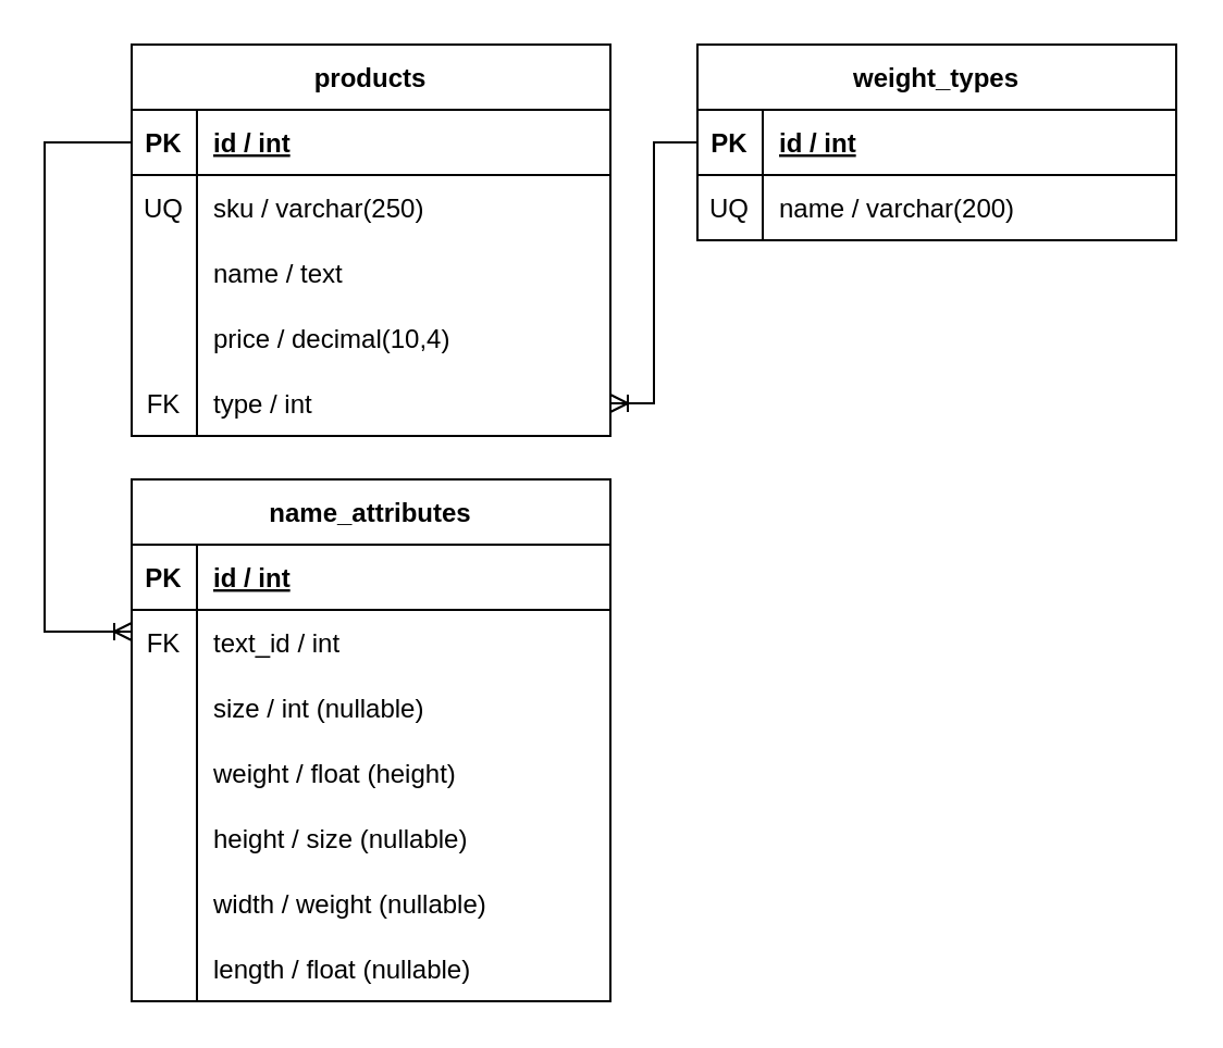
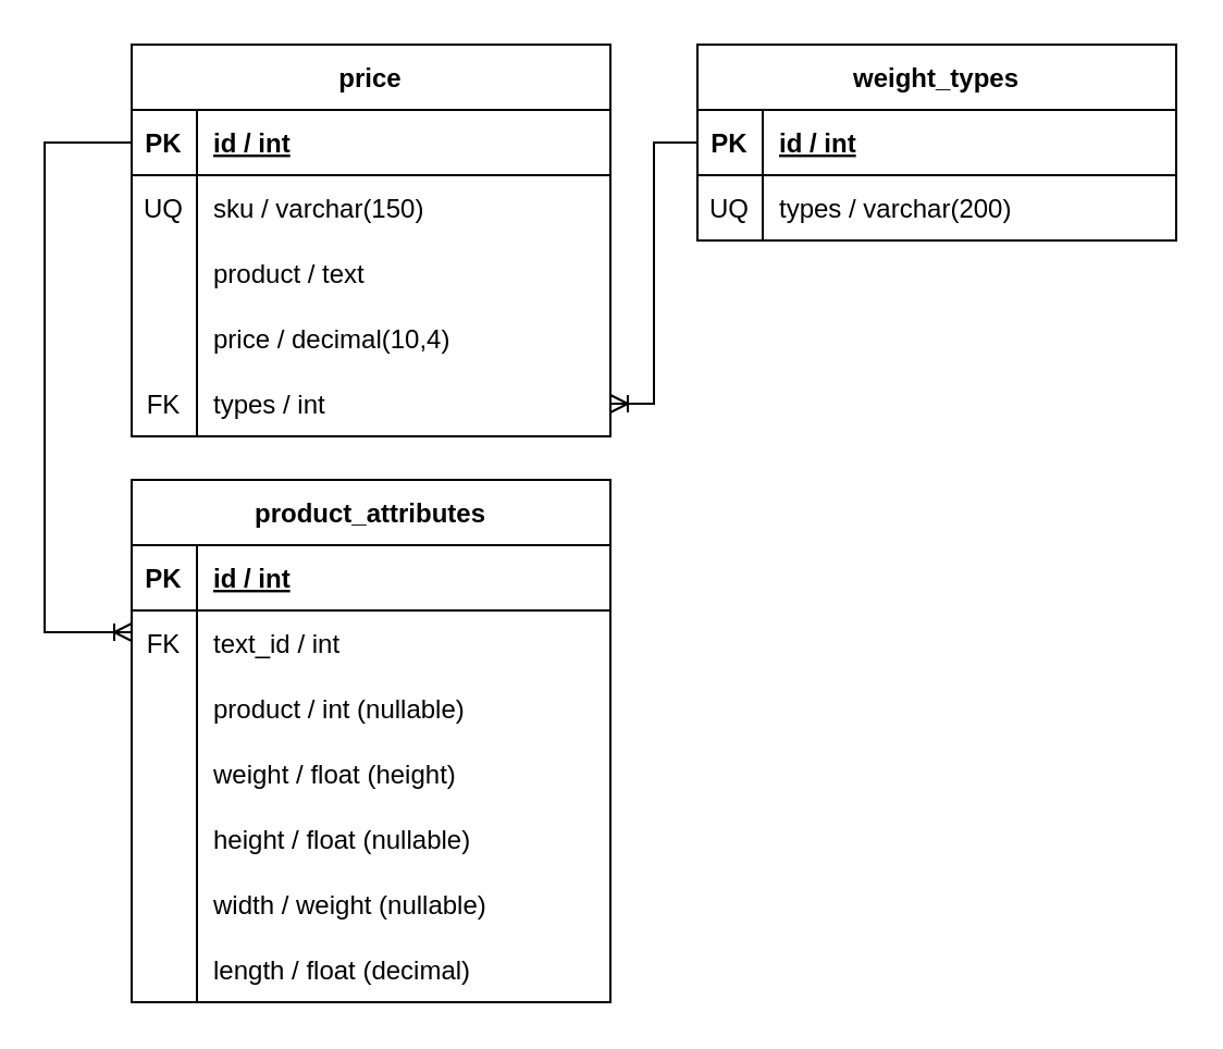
- <mxCell id="2" value="products" style="shape=table;startSize=30;container=1;collapsible=1;childLayout=tableLayout;fixedRows=1;rowLines=0;fontStyle=1;align=center;resizeLast=1;" vertex="1" parent="1"><mxGeometry x="60" y="20" width="220" height="180" as="geometry" /></mxCell>
+ <mxCell id="2" value="price" style="shape=table;startSize=30;container=1;collapsible=1;childLayout=tableLayout;fixedRows=1;rowLines=0;fontStyle=1;align=center;resizeLast=1;" vertex="1" parent="1"><mxGeometry x="60" y="20" width="220" height="180" as="geometry" /></mxCell>
- <mxCell id="8" value="sku / varchar(250)" style="shape=partialRectangle;connectable=0;fillColor=none;top=0;left=0;bottom=0;right=0;align=left;spacingLeft=6;overflow=hidden;" vertex="1" parent="6"><mxGeometry x="30" width="190" height="30" as="geometry"><mxRectangle width="190" height="30" as="alternateBounds" /></mxGeometry></mxCell>
+ <mxCell id="8" value="sku / varchar(150)" style="shape=partialRectangle;connectable=0;fillColor=none;top=0;left=0;bottom=0;right=0;align=left;spacingLeft=6;overflow=hidden;" vertex="1" parent="6"><mxGeometry x="30" width="190" height="30" as="geometry"><mxRectangle width="190" height="30" as="alternateBounds" /></mxGeometry></mxCell>
- <mxCell id="24" value="name / varchar(200)" style="shape=partialRectangle;connectable=0;fillColor=none;top=0;left=0;bottom=0;right=0;align=left;spacingLeft=6;overflow=hidden;" vertex="1" parent="22"><mxGeometry x="30" width="190" height="30" as="geometry"><mxRectangle width="190" height="30" as="alternateBounds" /></mxGeometry></mxCell>
+ <mxCell id="24" value="types / varchar(200)" style="shape=partialRectangle;connectable=0;fillColor=none;top=0;left=0;bottom=0;right=0;align=left;spacingLeft=6;overflow=hidden;" vertex="1" parent="22"><mxGeometry x="30" width="190" height="30" as="geometry"><mxRectangle width="190" height="30" as="alternateBounds" /></mxGeometry></mxCell>
- <mxCell id="11" value="name / text" style="shape=partialRectangle;connectable=0;fillColor=none;top=0;left=0;bottom=0;right=0;align=left;spacingLeft=6;overflow=hidden;" vertex="1" parent="9"><mxGeometry x="30" width="190" height="30" as="geometry"><mxRectangle width="190" height="30" as="alternateBounds" /></mxGeometry></mxCell>
+ <mxCell id="11" value="product / text" style="shape=partialRectangle;connectable=0;fillColor=none;top=0;left=0;bottom=0;right=0;align=left;spacingLeft=6;overflow=hidden;" vertex="1" parent="9"><mxGeometry x="30" width="190" height="30" as="geometry"><mxRectangle width="190" height="30" as="alternateBounds" /></mxGeometry></mxCell>
- <mxCell id="17" value="type / int" style="shape=partialRectangle;connectable=0;fillColor=none;top=0;left=0;bottom=0;right=0;align=left;spacingLeft=6;overflow=hidden;" vertex="1" parent="15"><mxGeometry x="30" width="190" height="30" as="geometry"><mxRectangle width="190" height="30" as="alternateBounds" /></mxGeometry></mxCell>
+ <mxCell id="17" value="types / int" style="shape=partialRectangle;connectable=0;fillColor=none;top=0;left=0;bottom=0;right=0;align=left;spacingLeft=6;overflow=hidden;" vertex="1" parent="15"><mxGeometry x="30" width="190" height="30" as="geometry"><mxRectangle width="190" height="30" as="alternateBounds" /></mxGeometry></mxCell>
- <mxCell id="25" value="name_attributes" style="shape=table;startSize=30;container=1;collapsible=1;childLayout=tableLayout;fixedRows=1;rowLines=0;fontStyle=1;align=center;resizeLast=1;" vertex="1" parent="1"><mxGeometry x="60" y="220" width="220" height="240" as="geometry" /></mxCell>
+ <mxCell id="25" value="product_attributes" style="shape=table;startSize=30;container=1;collapsible=1;childLayout=tableLayout;fixedRows=1;rowLines=0;fontStyle=1;align=center;resizeLast=1;" vertex="1" parent="1"><mxGeometry x="60" y="220" width="220" height="240" as="geometry" /></mxCell>
- <mxCell id="34" value="size / int (nullable)" style="shape=partialRectangle;connectable=0;fillColor=none;top=0;left=0;bottom=0;right=0;align=left;spacingLeft=6;overflow=hidden;" vertex="1" parent="32"><mxGeometry x="30" width="190" height="30" as="geometry"><mxRectangle width="190" height="30" as="alternateBounds" /></mxGeometry></mxCell>
+ <mxCell id="34" value="product / int (nullable)" style="shape=partialRectangle;connectable=0;fillColor=none;top=0;left=0;bottom=0;right=0;align=left;spacingLeft=6;overflow=hidden;" vertex="1" parent="32"><mxGeometry x="30" width="190" height="30" as="geometry"><mxRectangle width="190" height="30" as="alternateBounds" /></mxGeometry></mxCell>
- <mxCell id="40" value="height / size (nullable)" style="shape=partialRectangle;connectable=0;fillColor=none;top=0;left=0;bottom=0;right=0;align=left;spacingLeft=6;overflow=hidden;" vertex="1" parent="38"><mxGeometry x="30" width="190" height="30" as="geometry"><mxRectangle width="190" height="30" as="alternateBounds" /></mxGeometry></mxCell>
+ <mxCell id="40" value="height / float (nullable)" style="shape=partialRectangle;connectable=0;fillColor=none;top=0;left=0;bottom=0;right=0;align=left;spacingLeft=6;overflow=hidden;" vertex="1" parent="38"><mxGeometry x="30" width="190" height="30" as="geometry"><mxRectangle width="190" height="30" as="alternateBounds" /></mxGeometry></mxCell>
- <mxCell id="46" value="length / float (nullable)" style="shape=partialRectangle;connectable=0;fillColor=none;top=0;left=0;bottom=0;right=0;align=left;spacingLeft=6;overflow=hidden;" vertex="1" parent="44"><mxGeometry x="30" width="190" height="30" as="geometry"><mxRectangle width="190" height="30" as="alternateBounds" /></mxGeometry></mxCell>
+ <mxCell id="46" value="length / float (decimal)" style="shape=partialRectangle;connectable=0;fillColor=none;top=0;left=0;bottom=0;right=0;align=left;spacingLeft=6;overflow=hidden;" vertex="1" parent="44"><mxGeometry x="30" width="190" height="30" as="geometry"><mxRectangle width="190" height="30" as="alternateBounds" /></mxGeometry></mxCell>
